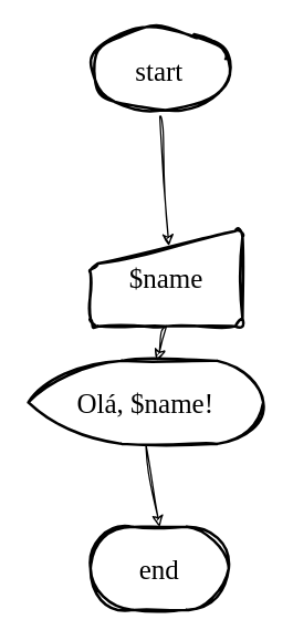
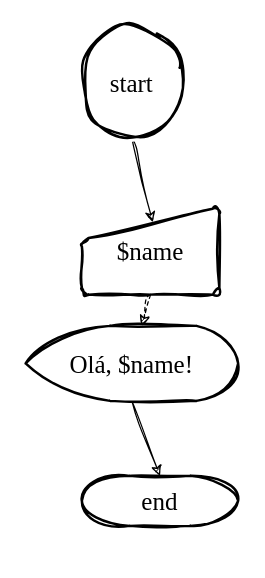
- <mxCell id="3" value="start" style="strokeWidth=2;html=1;shape=mxgraph.flowchart.start_1;whiteSpace=wrap;hachureGap=4;fontFamily=Architects Daughter;fontSource=https%3A%2F%2Ffonts.googleapis.com%2Fcss%3Ffamily%3DArchitects%2BDaughter;fontSize=20;rounded=1;sketch=1;curveFitting=1;jiggle=2;" vertex="1" parent="1"><mxGeometry x="65" y="20" width="100" height="60" as="geometry" /></mxCell>
+ <mxCell id="3" value="start" style="strokeWidth=2;html=1;shape=mxgraph.flowchart.start_1;whiteSpace=wrap;hachureGap=4;fontFamily=Architects Daughter;fontSource=https%3A%2F%2Ffonts.googleapis.com%2Fcss%3Ffamily%3DArchitects%2BDaughter;fontSize=20;rounded=1;sketch=1;curveFitting=1;jiggle=2;" vertex="1" parent="1"><mxGeometry x="65" y="20" width="80" height="90" as="geometry" /></mxCell>
- <mxCell id="5" style="edgeStyle=none;rounded=1;sketch=1;hachureGap=4;jiggle=2;curveFitting=1;html=1;exitX=0.5;exitY=1;exitDx=0;exitDy=0;fontFamily=Architects Daughter;fontSource=https%3A%2F%2Ffonts.googleapis.com%2Fcss%3Ffamily%3DArchitects%2BDaughter;fontSize=16;" edge="1" parent="1" source="6" target="8"><mxGeometry relative="1" as="geometry" /></mxCell>
+ <mxCell id="5" style="edgeStyle=none;rounded=1;sketch=1;hachureGap=4;jiggle=2;curveFitting=1;html=1;exitX=0.5;exitY=1;exitDx=0;exitDy=0;fontFamily=Architects Daughter;fontSource=https%3A%2F%2Ffonts.googleapis.com%2Fcss%3Ffamily%3DArchitects%2BDaughter;fontSize=16;dashed=1;" edge="1" parent="1" source="6" target="8"><mxGeometry relative="1" as="geometry" /></mxCell>
- <mxCell id="4" value="end" style="strokeWidth=2;html=1;shape=mxgraph.flowchart.terminator;whiteSpace=wrap;hachureGap=4;fontFamily=Architects Daughter;fontSource=https%3A%2F%2Ffonts.googleapis.com%2Fcss%3Ffamily%3DArchitects%2BDaughter;fontSize=20;rounded=1;sketch=1;curveFitting=1;jiggle=2;" vertex="1" parent="1"><mxGeometry x="65" y="380" width="100" height="60" as="geometry" /></mxCell>
+ <mxCell id="4" value="end" style="strokeWidth=2;html=1;shape=mxgraph.flowchart.terminator;whiteSpace=wrap;hachureGap=4;fontFamily=Architects Daughter;fontSource=https%3A%2F%2Ffonts.googleapis.com%2Fcss%3Ffamily%3DArchitects%2BDaughter;fontSize=20;rounded=1;sketch=1;curveFitting=1;jiggle=2;" vertex="1" parent="1"><mxGeometry x="65" y="380" width="125" height="40" as="geometry" /></mxCell>
